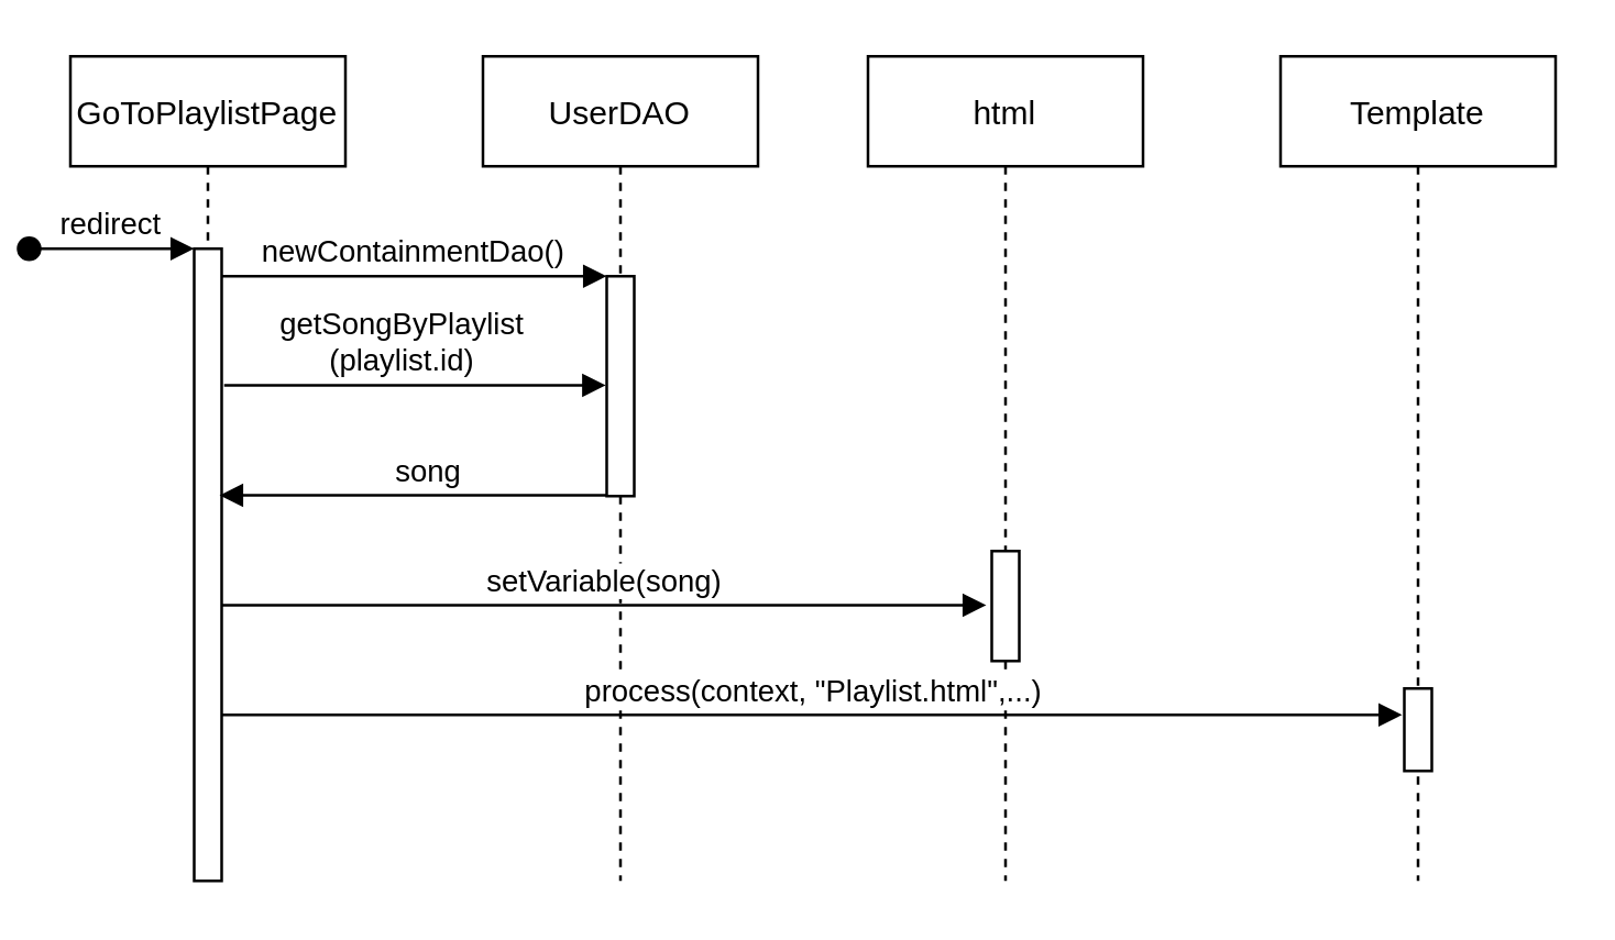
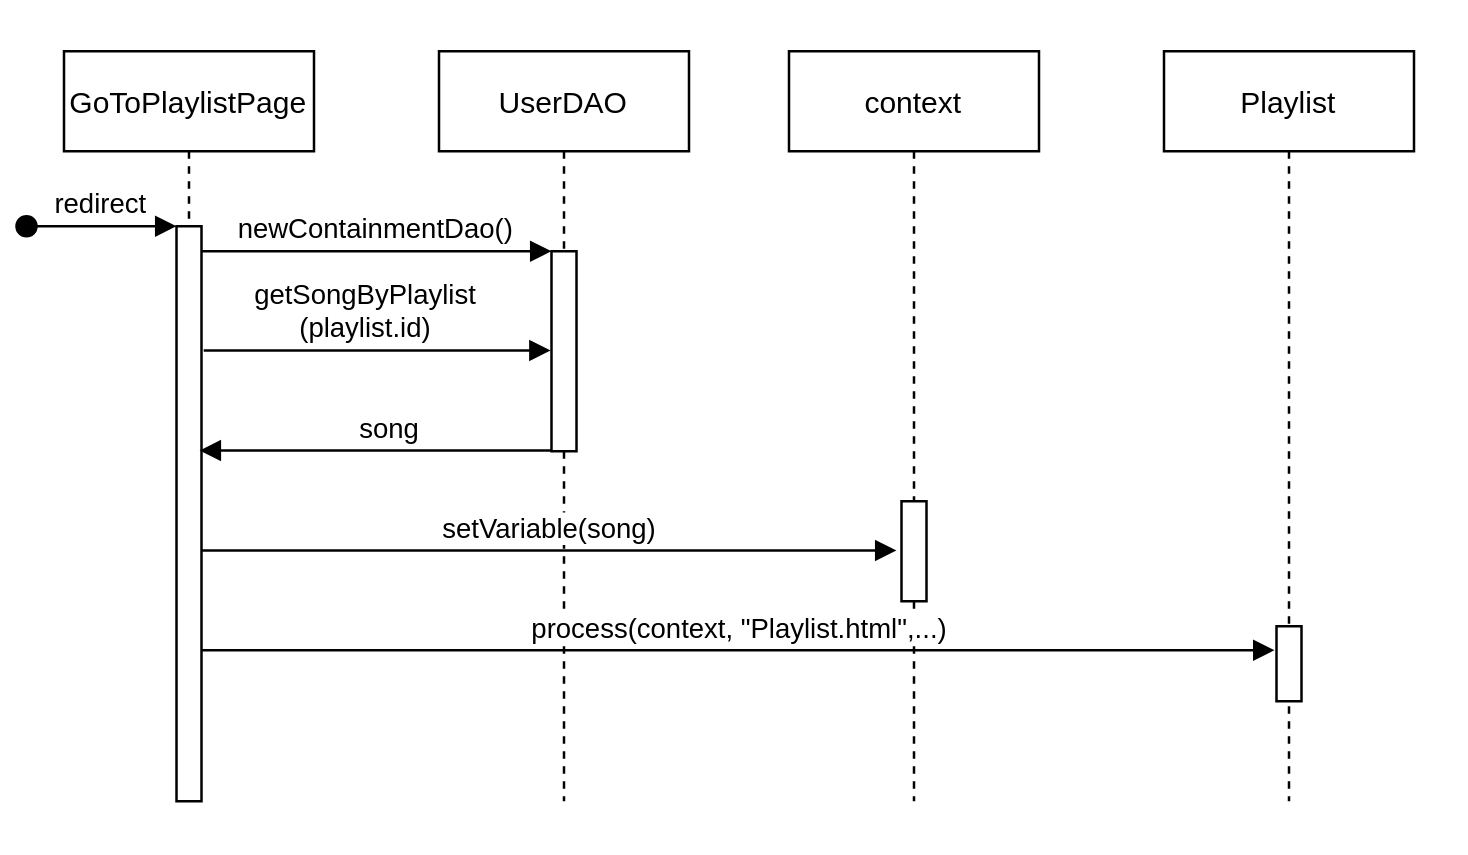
- <mxCell id="8" value="html" style="shape=umlLifeline;perimeter=lifelinePerimeter;container=1;collapsible=0;recursiveResize=0;rounded=0;shadow=0;strokeWidth=1;" parent="1" vertex="1"><mxGeometry x="310" y="20" width="100" height="300" as="geometry" /></mxCell>
+ <mxCell id="8" value="context" style="shape=umlLifeline;perimeter=lifelinePerimeter;container=1;collapsible=0;recursiveResize=0;rounded=0;shadow=0;strokeWidth=1;" parent="1" vertex="1"><mxGeometry x="310" y="20" width="100" height="300" as="geometry" /></mxCell>
- <mxCell id="10" value="Template" style="shape=umlLifeline;perimeter=lifelinePerimeter;container=1;collapsible=0;recursiveResize=0;rounded=0;shadow=0;strokeWidth=1;" parent="1" vertex="1"><mxGeometry x="460" y="20" width="100" height="300" as="geometry" /></mxCell>
+ <mxCell id="10" value="Playlist" style="shape=umlLifeline;perimeter=lifelinePerimeter;container=1;collapsible=0;recursiveResize=0;rounded=0;shadow=0;strokeWidth=1;" parent="1" vertex="1"><mxGeometry x="460" y="20" width="100" height="300" as="geometry" /></mxCell>
